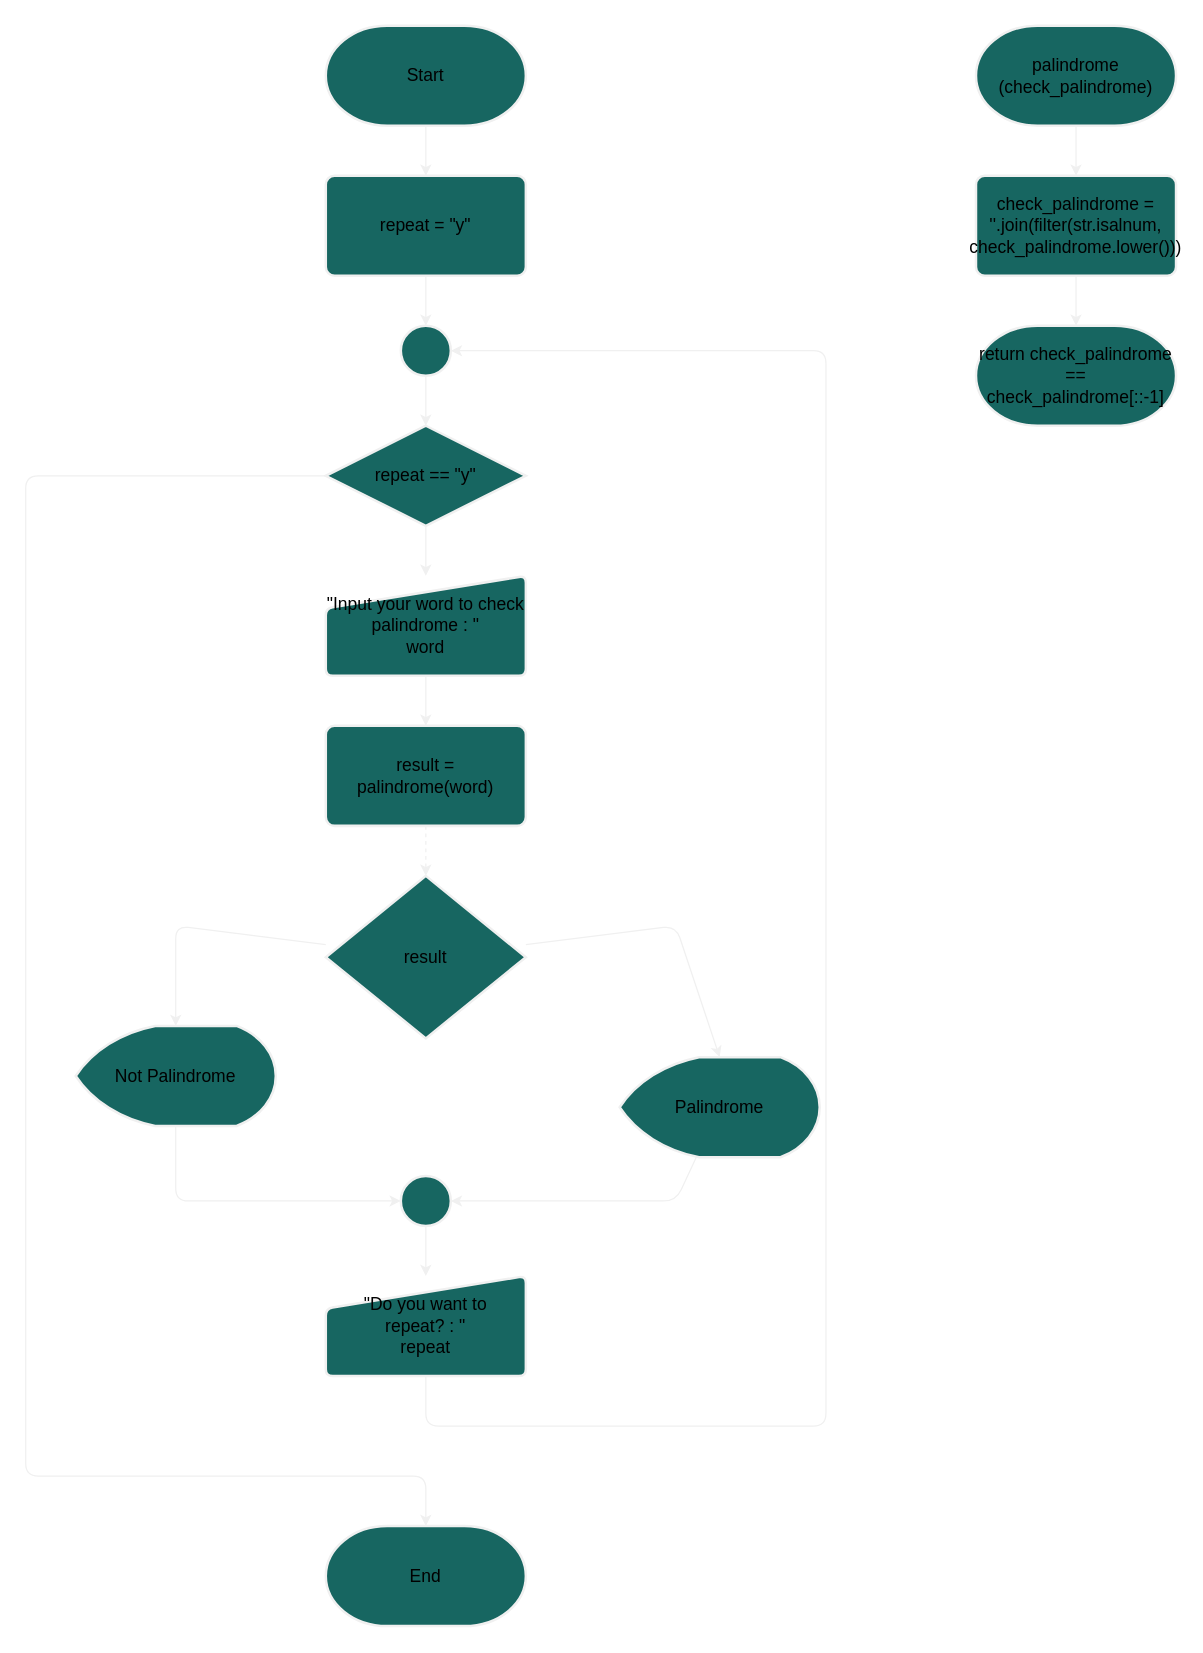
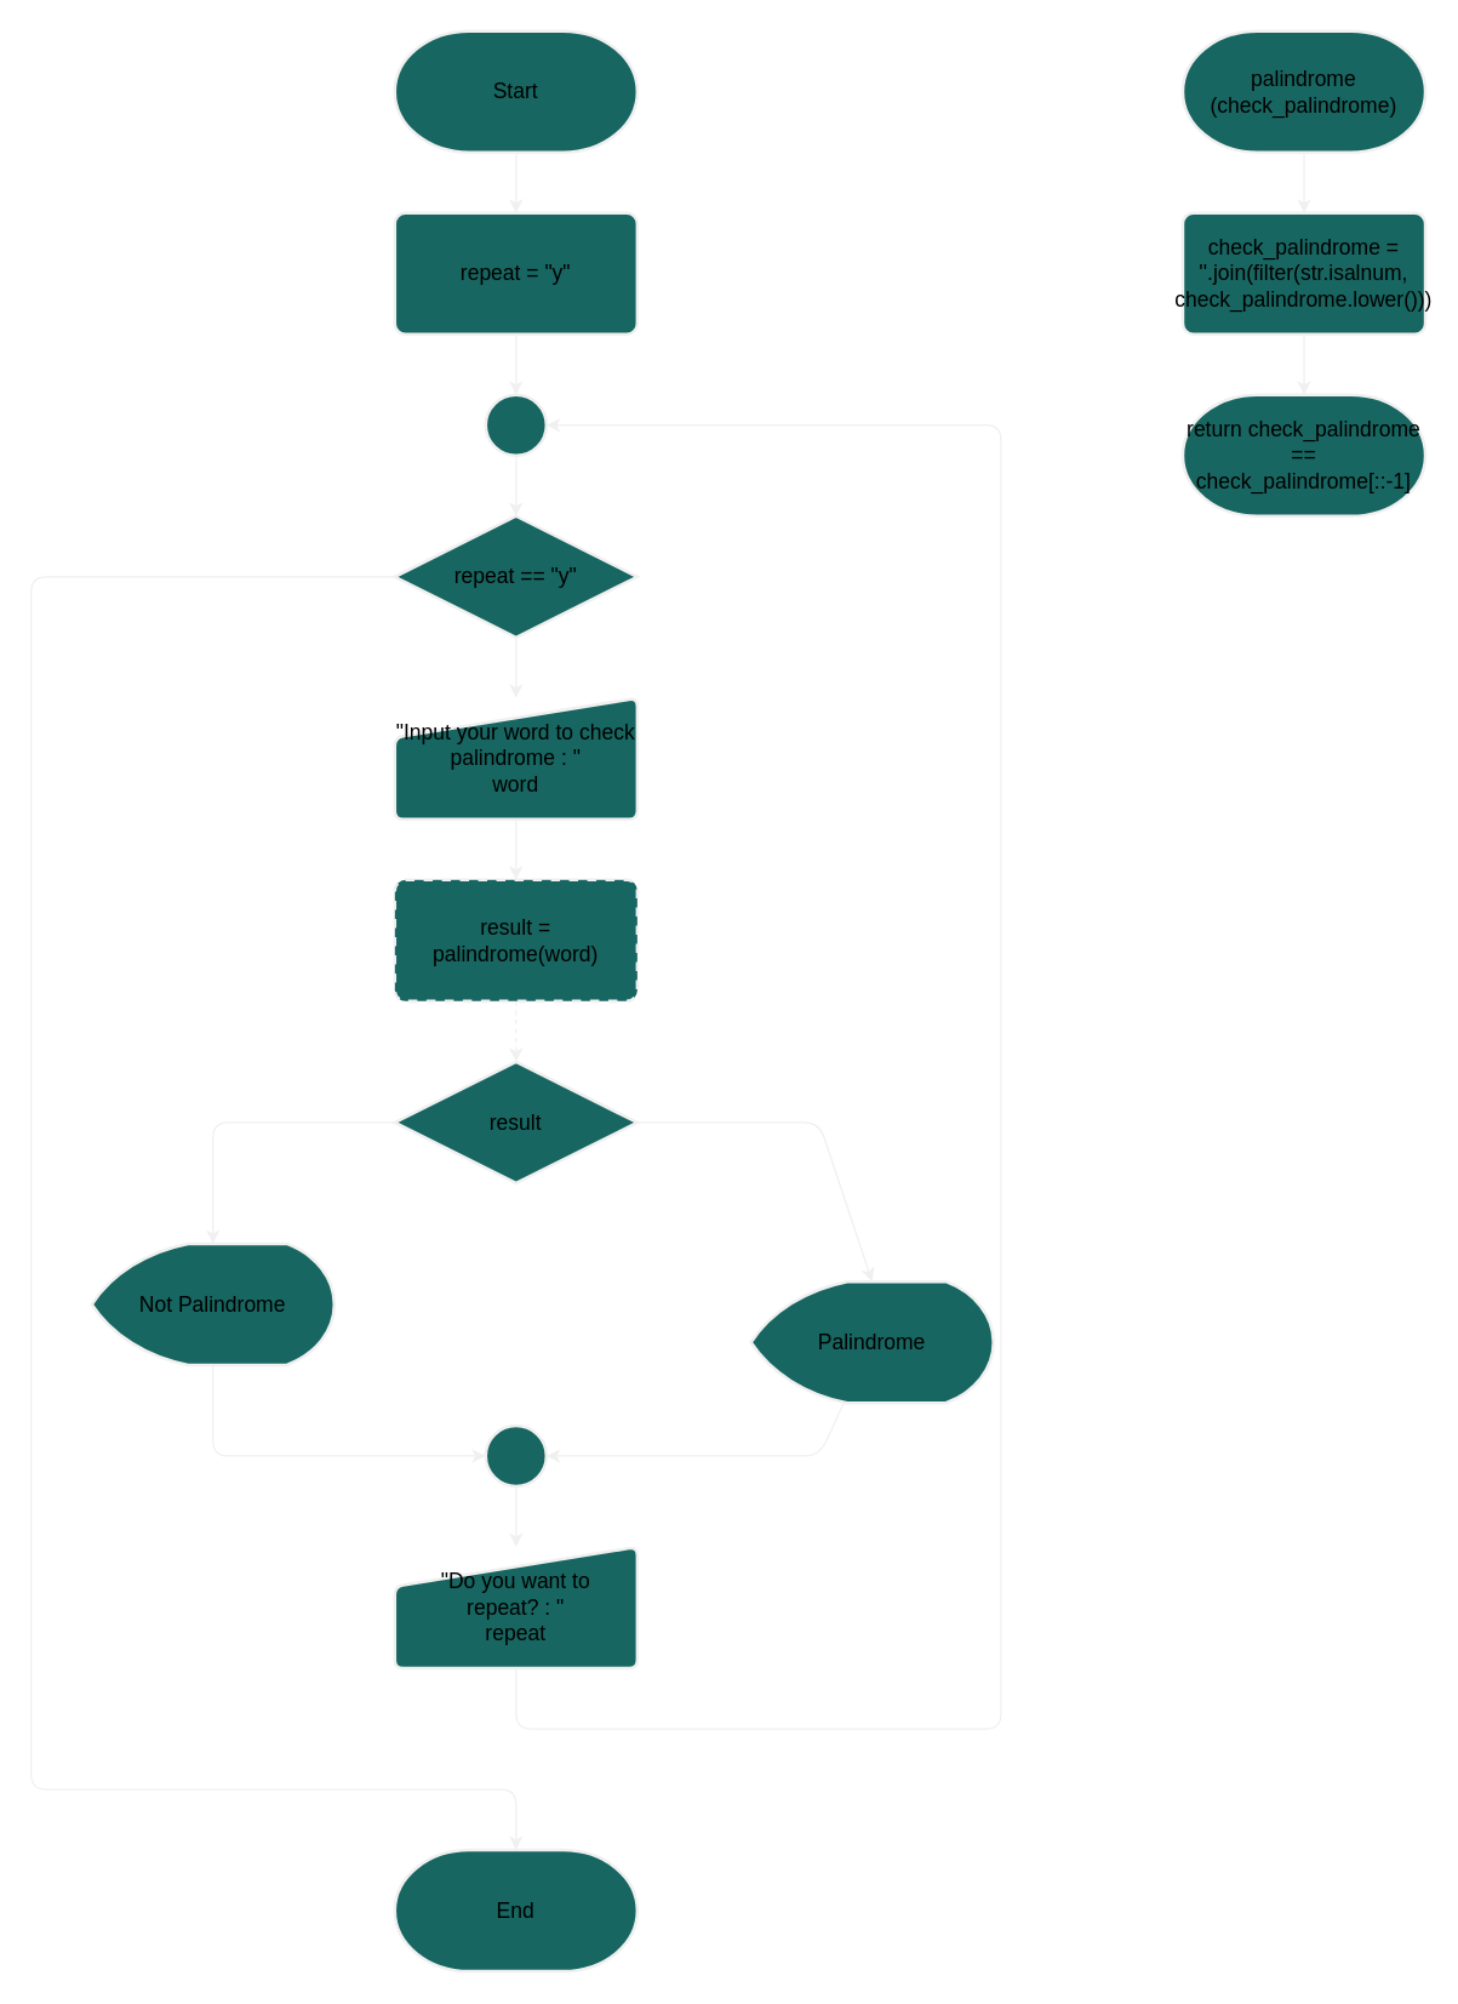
- <mxCell id="15" value="result = palindrome(word)" style="rounded=1;whiteSpace=wrap;html=1;absoluteArcSize=1;arcSize=14;strokeWidth=2;fontSize=14;fillColor=#176661;strokeColor=#F0F0F0;" vertex="1" parent="1"><mxGeometry x="260" width="160" height="80" as="geometry" y="580" /></mxCell>
+ <mxCell id="15" value="result = palindrome(word)" style="rounded=1;whiteSpace=wrap;html=1;absoluteArcSize=1;arcSize=14;strokeWidth=2;fontSize=14;fillColor=#176661;strokeColor=#F0F0F0;dashed=1;" vertex="1" parent="1"><mxGeometry x="260" width="160" height="80" as="geometry" y="580" /></mxCell>
- <mxCell id="18" value="result" style="strokeWidth=2;html=1;shape=mxgraph.flowchart.decision;whiteSpace=wrap;fontSize=14;fillColor=#176661;strokeColor=#F0F0F0;" vertex="1" parent="1"><mxGeometry x="260" y="700" width="160" height="130" as="geometry" /></mxCell>
+ <mxCell id="18" value="result" style="strokeWidth=2;html=1;shape=mxgraph.flowchart.decision;whiteSpace=wrap;fontSize=14;fillColor=#176661;strokeColor=#F0F0F0;" vertex="1" parent="1"><mxGeometry x="260" y="700" width="160" height="80" as="geometry" /></mxCell>
